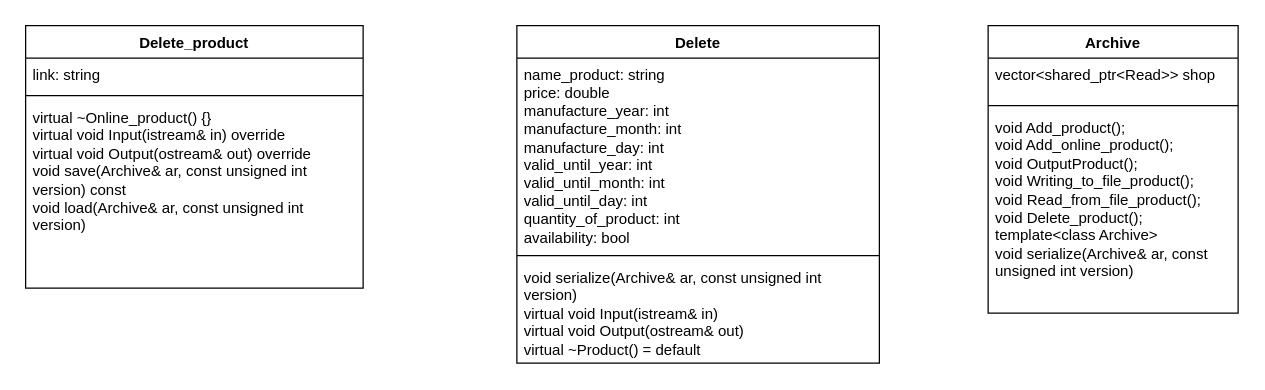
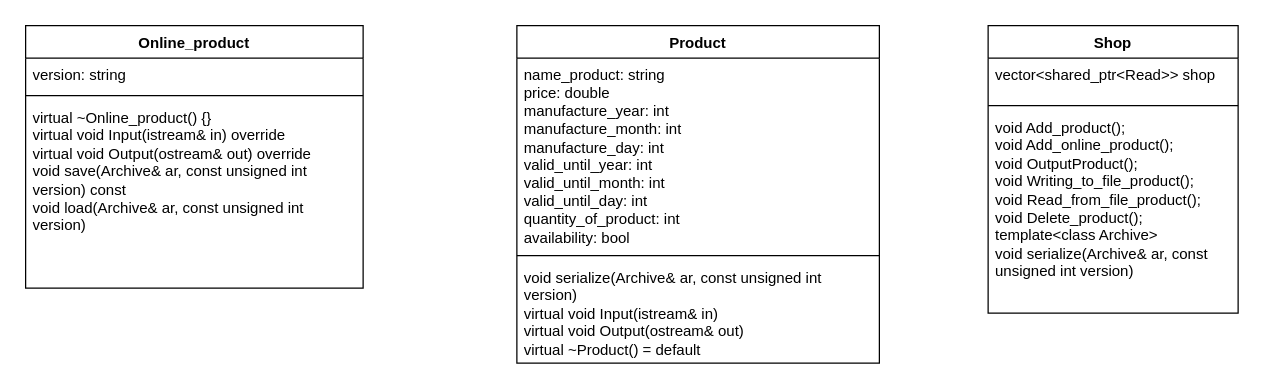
- <mxCell id="2" value="Delete_product" style="swimlane;fontStyle=1;align=center;verticalAlign=top;childLayout=stackLayout;horizontal=1;startSize=26;horizontalStack=0;resizeParent=1;resizeParentMax=0;resizeLast=0;collapsible=1;marginBottom=0;whiteSpace=wrap;html=1;" parent="1" vertex="1"><mxGeometry x="20" y="20" width="270" height="210" as="geometry" /></mxCell>
+ <mxCell id="2" value="Online_product" style="swimlane;fontStyle=1;align=center;verticalAlign=top;childLayout=stackLayout;horizontal=1;startSize=26;horizontalStack=0;resizeParent=1;resizeParentMax=0;resizeLast=0;collapsible=1;marginBottom=0;whiteSpace=wrap;html=1;" parent="1" vertex="1"><mxGeometry x="20" y="20" width="270" height="210" as="geometry" /></mxCell>
- <mxCell id="6" value="Delete" style="swimlane;fontStyle=1;align=center;verticalAlign=top;childLayout=stackLayout;horizontal=1;startSize=26;horizontalStack=0;resizeParent=1;resizeParentMax=0;resizeLast=0;collapsible=1;marginBottom=0;whiteSpace=wrap;html=1;" parent="1" vertex="1"><mxGeometry x="413" y="20" width="290" height="270" as="geometry" /></mxCell>
+ <mxCell id="6" value="Product" style="swimlane;fontStyle=1;align=center;verticalAlign=top;childLayout=stackLayout;horizontal=1;startSize=26;horizontalStack=0;resizeParent=1;resizeParentMax=0;resizeLast=0;collapsible=1;marginBottom=0;whiteSpace=wrap;html=1;" parent="1" vertex="1"><mxGeometry x="413" y="20" width="290" height="270" as="geometry" /></mxCell>
- <mxCell id="10" value="Archive" style="swimlane;fontStyle=1;align=center;verticalAlign=top;childLayout=stackLayout;horizontal=1;startSize=26;horizontalStack=0;resizeParent=1;resizeParentMax=0;resizeLast=0;collapsible=1;marginBottom=0;whiteSpace=wrap;html=1;" parent="1" vertex="1"><mxGeometry x="790" y="20" width="200" height="230" as="geometry" /></mxCell>
+ <mxCell id="10" value="Shop" style="swimlane;fontStyle=1;align=center;verticalAlign=top;childLayout=stackLayout;horizontal=1;startSize=26;horizontalStack=0;resizeParent=1;resizeParentMax=0;resizeLast=0;collapsible=1;marginBottom=0;whiteSpace=wrap;html=1;" parent="1" vertex="1"><mxGeometry x="790" y="20" width="200" height="230" as="geometry" /></mxCell>
- <mxCell id="3" value="link: string" style="text;strokeColor=none;fillColor=none;align=left;verticalAlign=top;spacingLeft=4;spacingRight=4;overflow=hidden;rotatable=0;points=[[0,0.5],[1,0.5]];portConstraint=eastwest;whiteSpace=wrap;html=1;" parent="2" vertex="1"><mxGeometry y="26" width="270" height="26" as="geometry" /></mxCell>
+ <mxCell id="3" value="version: string" style="text;strokeColor=none;fillColor=none;align=left;verticalAlign=top;spacingLeft=4;spacingRight=4;overflow=hidden;rotatable=0;points=[[0,0.5],[1,0.5]];portConstraint=eastwest;whiteSpace=wrap;html=1;" parent="2" vertex="1"><mxGeometry y="26" width="270" height="26" as="geometry" /></mxCell>
